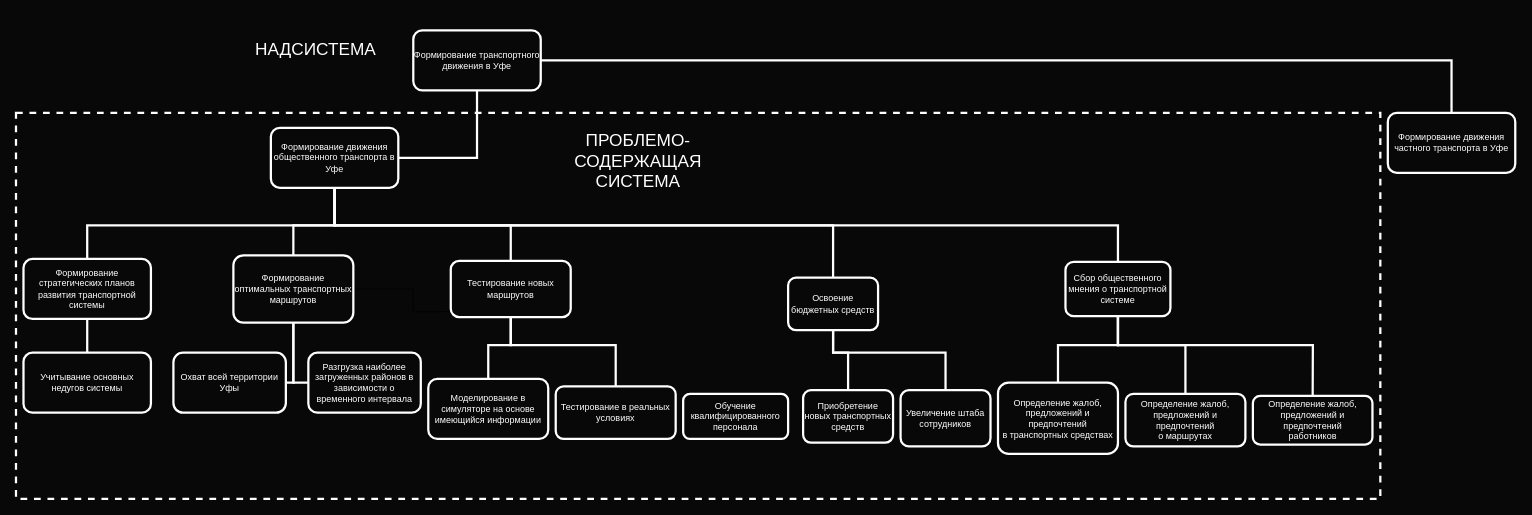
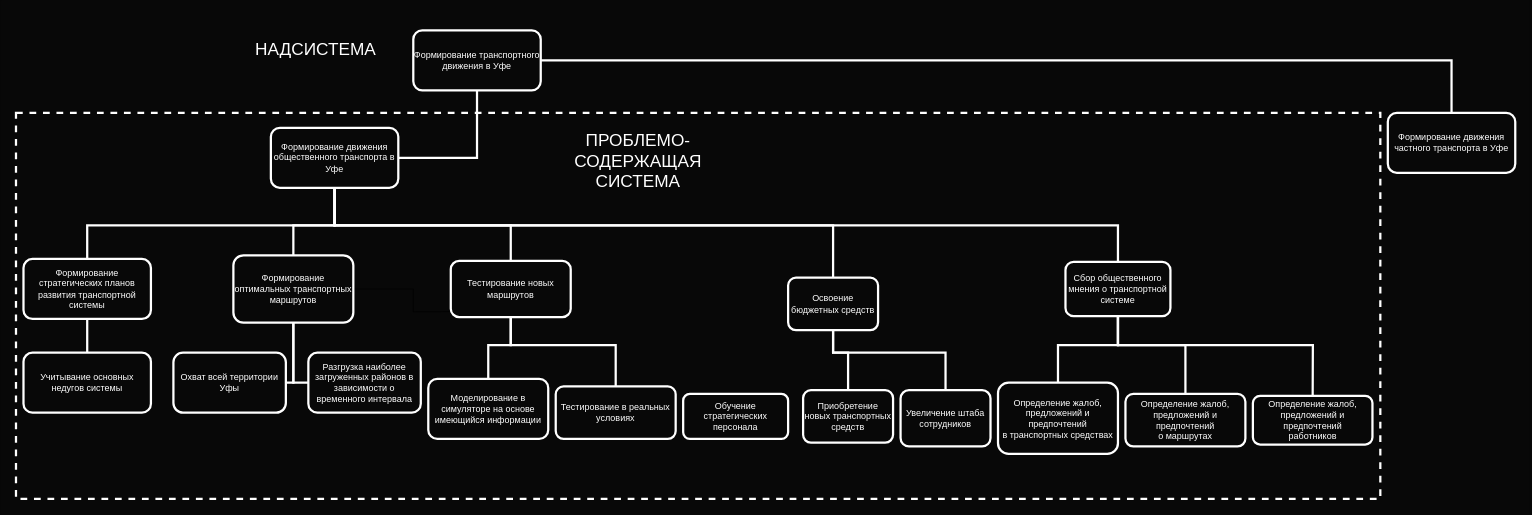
- <mxCell id="3" value="Обучение квалифицированного персонала" style="rounded=1;whiteSpace=wrap;html=1;strokeColor=#FFFFFF;strokeWidth=3;fillColor=#080808;fontColor=#FFFFFF;" vertex="1" parent="1"><mxGeometry x="910" y="525" width="140" height="60" as="geometry" /></mxCell>
+ <mxCell id="3" value="Обучение стратегических персонала" style="rounded=1;whiteSpace=wrap;html=1;strokeColor=#FFFFFF;strokeWidth=3;fillColor=#080808;fontColor=#FFFFFF;" vertex="1" parent="1"><mxGeometry x="910" y="525" width="140" height="60" as="geometry" /></mxCell>
